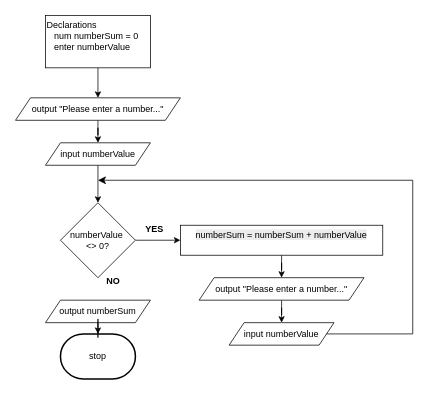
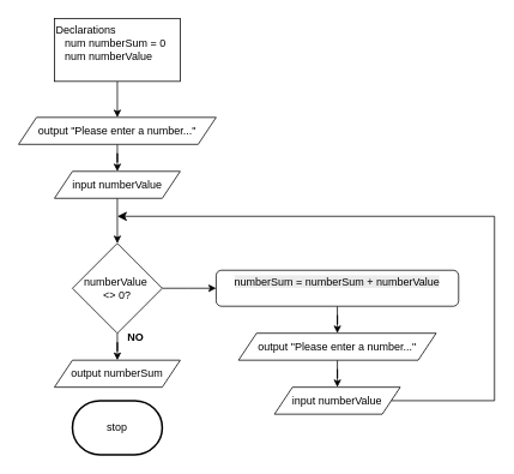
- <mxCell id="3" value="Declarations&lt;div&gt;&amp;nbsp; &amp;nbsp;num numberSum = 0&lt;/div&gt;&lt;div&gt;&amp;nbsp; &amp;nbsp;enter numberValue&lt;/div&gt;&lt;div&gt;&amp;nbsp; &amp;nbsp;&lt;/div&gt;" style="rounded=0;whiteSpace=wrap;html=1;align=left;" vertex="1" parent="1"><mxGeometry x="60" y="20" width="140" height="70" as="geometry" /></mxCell>
+ <mxCell id="3" value="Declarations&lt;div&gt;&amp;nbsp; &amp;nbsp;num numberSum = 0&lt;/div&gt;&lt;div&gt;&amp;nbsp; &amp;nbsp;num numberValue&lt;/div&gt;&lt;div&gt;&amp;nbsp; &amp;nbsp;&lt;/div&gt;" style="rounded=0;whiteSpace=wrap;html=1;align=left;" vertex="1" parent="1"><mxGeometry x="60" y="20" width="140" height="70" as="geometry" /></mxCell>
- <mxCell id="20" value="YES" style="text;html=1;align=center;verticalAlign=middle;resizable=0;points=[];autosize=1;strokeColor=none;fillColor=none;fontStyle=1" vertex="1" parent="1"><mxGeometry x="180" y="290" width="50" height="30" as="geometry" /></mxCell>
- <mxCell id="17" value="&#10;&lt;span style=&quot;color: rgb(0, 0, 0); font-family: Helvetica; font-size: 12px; font-style: normal; font-variant-ligatures: normal; font-variant-caps: normal; font-weight: 400; letter-spacing: normal; orphans: 2; text-align: center; text-indent: 0px; text-transform: none; widows: 2; word-spacing: 0px; -webkit-text-stroke-width: 0px; white-space: normal; background-color: rgb(236, 236, 236); text-decoration-thickness: initial; text-decoration-style: initial; text-decoration-color: initial; display: inline !important; float: none;&quot;&gt;numberSum = numberSum + numberValue&lt;/span&gt;&#10;&#10;" style="rounded=0;whiteSpace=wrap;html=1;" vertex="1" parent="1"><mxGeometry x="240" y="300" width="270" height="40" as="geometry" /></mxCell>
+ <mxCell id="17" value="&#10;&lt;span style=&quot;color: rgb(0, 0, 0); font-family: Helvetica; font-size: 12px; font-style: normal; font-variant-ligatures: normal; font-variant-caps: normal; font-weight: 400; letter-spacing: normal; orphans: 2; text-align: center; text-indent: 0px; text-transform: none; widows: 2; word-spacing: 0px; -webkit-text-stroke-width: 0px; white-space: normal; background-color: rgb(236, 236, 236); text-decoration-thickness: initial; text-decoration-style: initial; text-decoration-color: initial; display: inline !important; float: none;&quot;&gt;numberSum = numberSum + numberValue&lt;/span&gt;&#10;&#10;" style="whiteSpace=wrap;html=1;rounded=1;" vertex="1" parent="1"><mxGeometry x="240" y="300" width="270" height="40" as="geometry" /></mxCell>
+ <mxCell id="8" style="edgeStyle=orthogonalEdgeStyle;rounded=0;orthogonalLoop=1;jettySize=auto;html=1;entryX=0.5;entryY=0;entryDx=0;entryDy=0;" edge="1" parent="1" source="10" target="11"><mxGeometry relative="1" as="geometry" /></mxCell>
- <mxCell id="18" style="edgeStyle=orthogonalEdgeStyle;rounded=0;orthogonalLoop=1;jettySize=auto;html=1;entryX=0.5;entryY=0;entryDx=0;entryDy=0;entryPerimeter=0;" edge="1" parent="1" source="11" target="12"><mxGeometry relative="1" as="geometry" /></mxCell>
